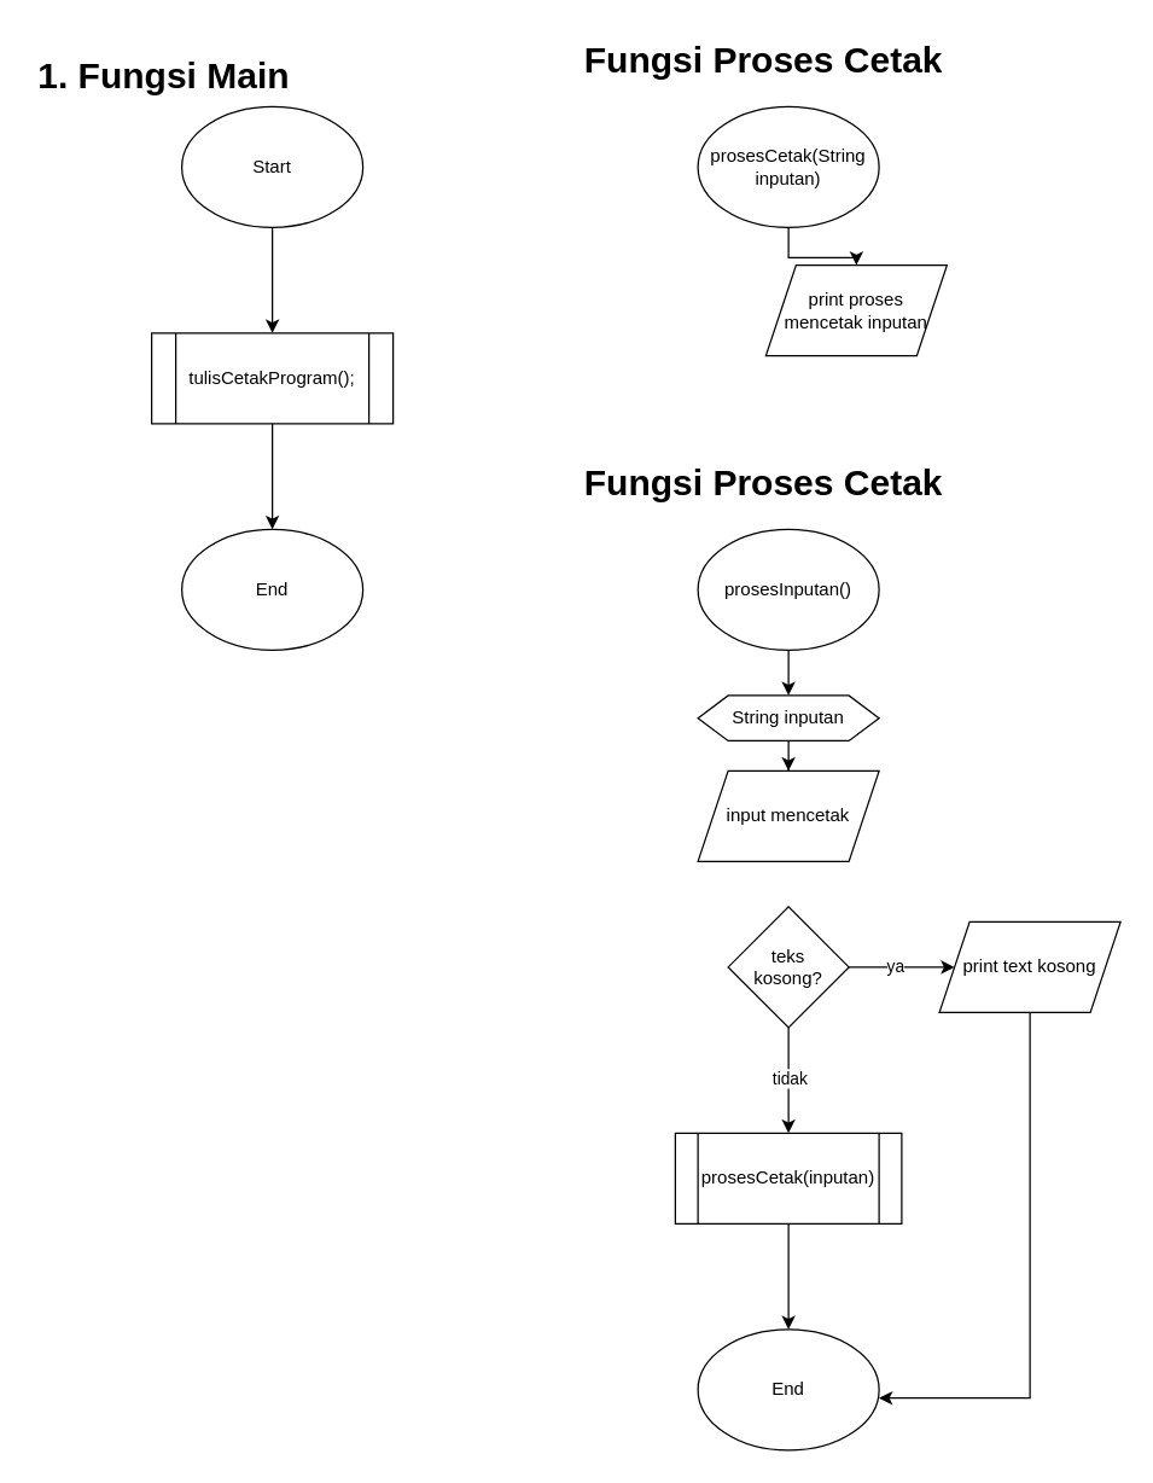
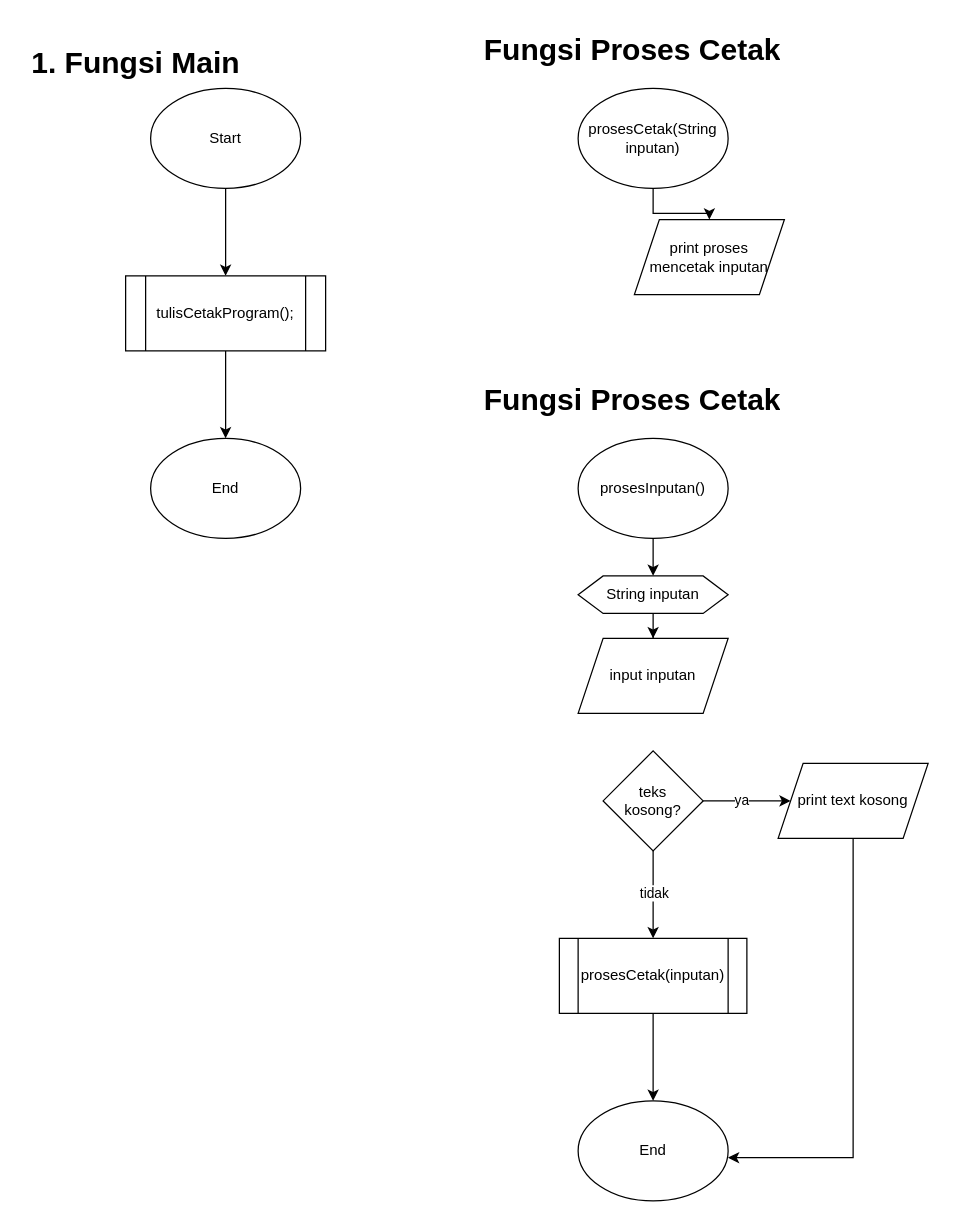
- <mxCell id="17" value="input mencetak" style="shape=parallelogram;perimeter=parallelogramPerimeter;whiteSpace=wrap;html=1;fixedSize=1;" parent="1" vertex="1"><mxGeometry x="462" y="510" width="120" height="60" as="geometry" /></mxCell>
+ <mxCell id="17" value="input inputan" style="shape=parallelogram;perimeter=parallelogramPerimeter;whiteSpace=wrap;html=1;fixedSize=1;" parent="1" vertex="1"><mxGeometry x="462" y="510" width="120" height="60" as="geometry" /></mxCell>
